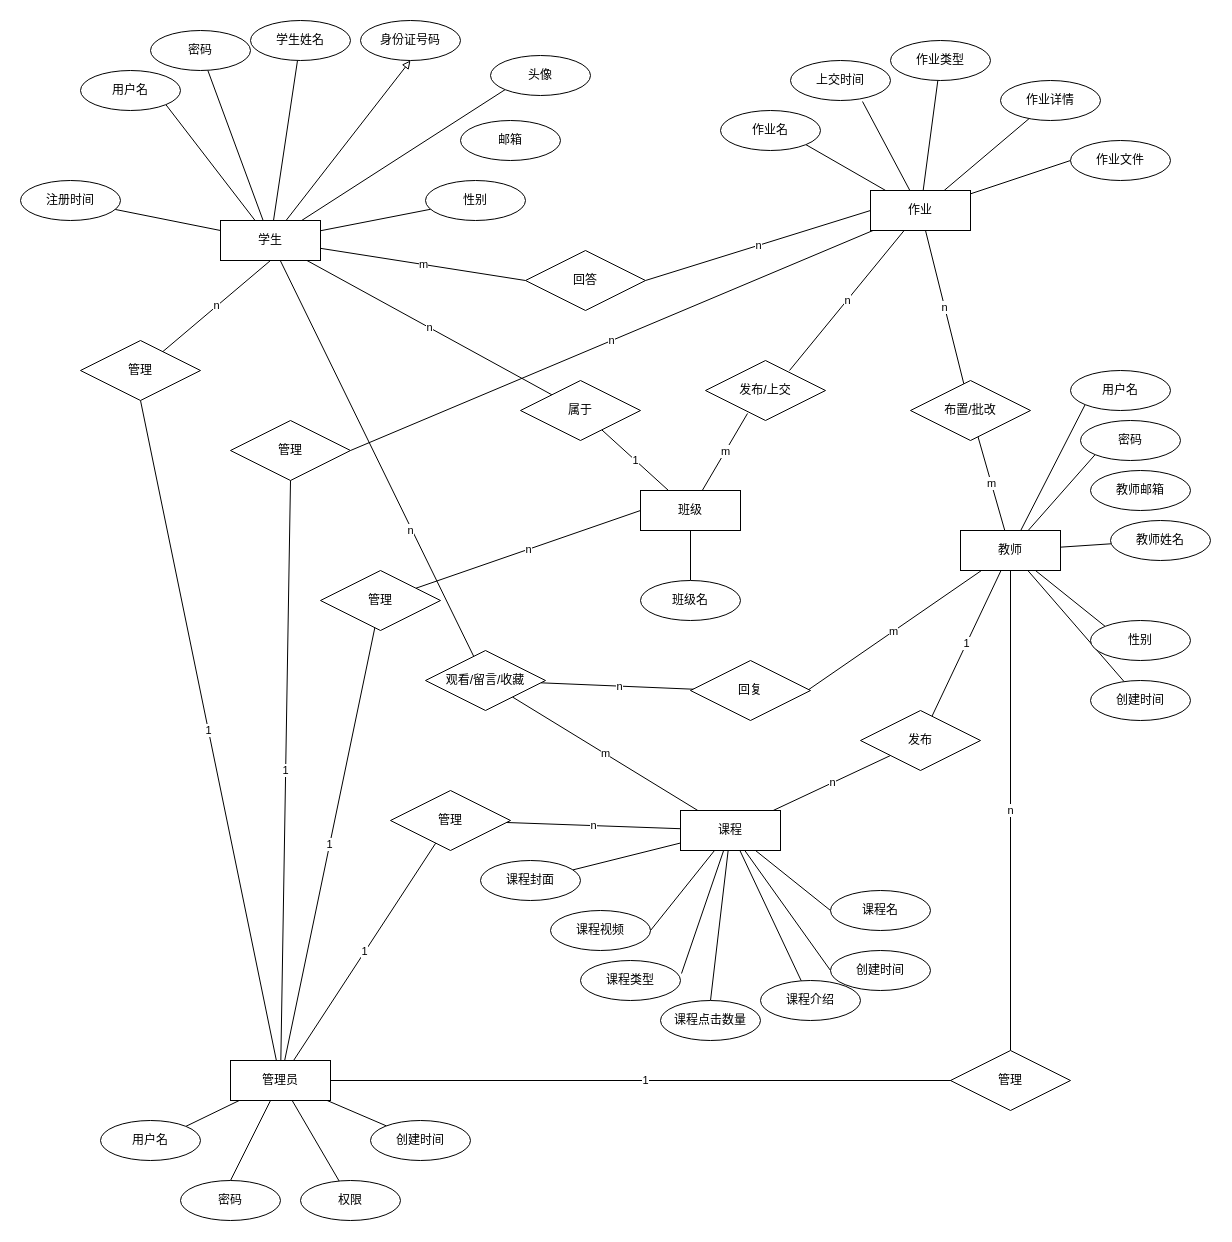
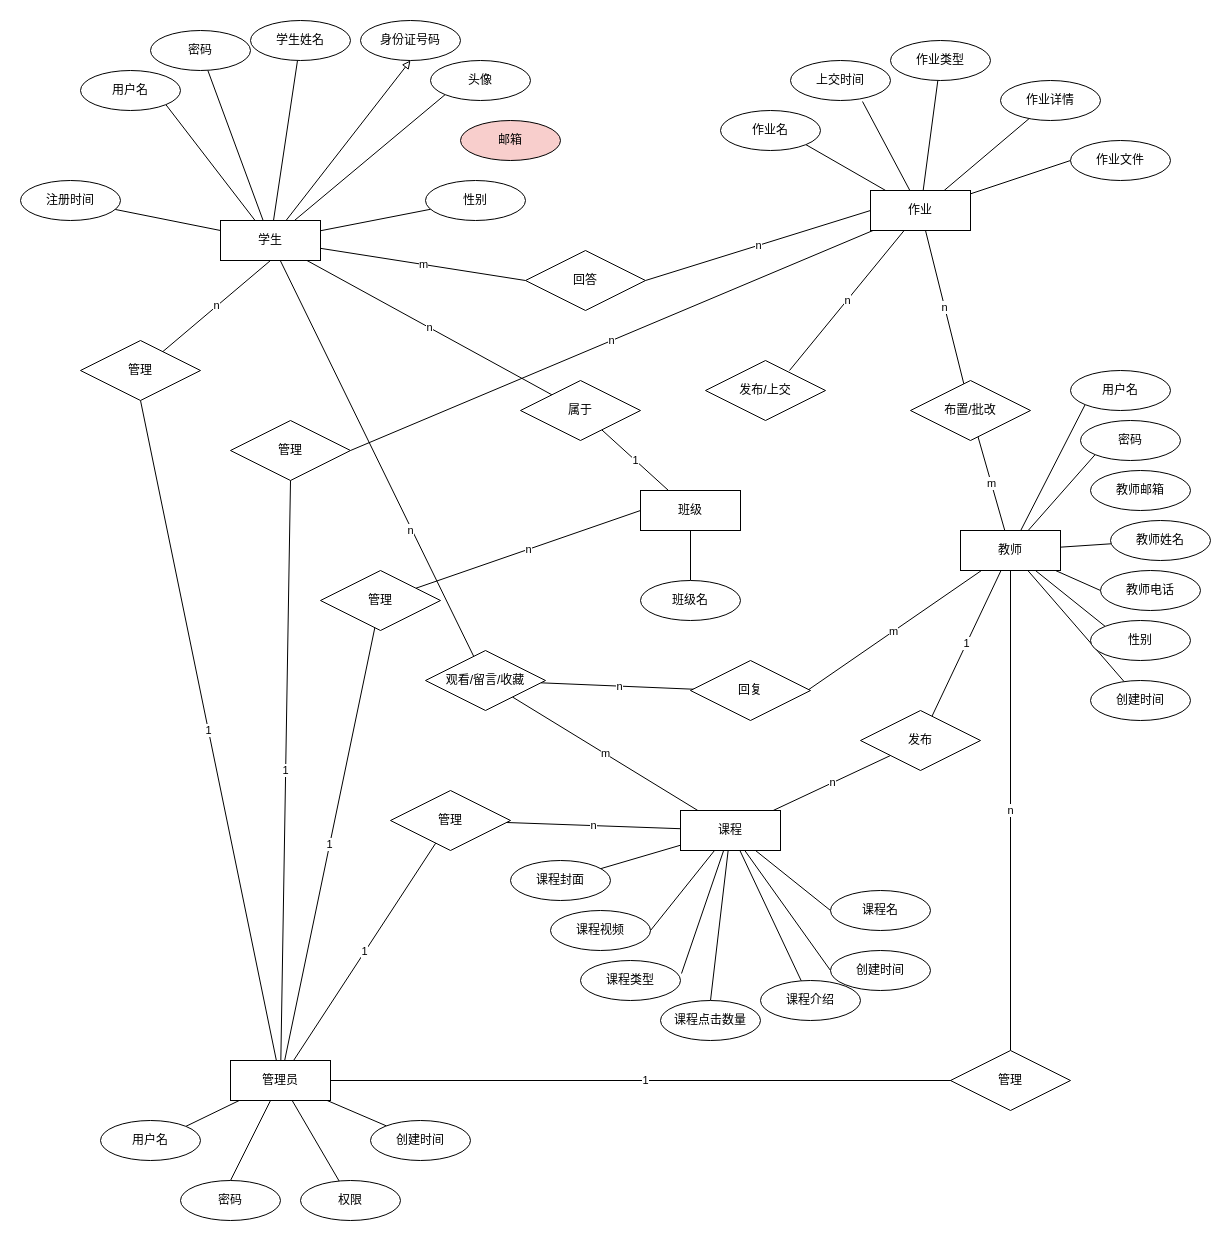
- <mxCell id="44" value="头像" style="ellipse;whiteSpace=wrap;html=1;align=center;" parent="1" vertex="1"><mxGeometry x="490" y="55" width="100" height="40" as="geometry" /></mxCell>
+ <mxCell id="44" value="头像" style="ellipse;whiteSpace=wrap;html=1;align=center;" parent="1" vertex="1"><mxGeometry x="430" y="60" width="100" height="40" as="geometry" /></mxCell>
- <mxCell id="46" value="邮箱" style="ellipse;whiteSpace=wrap;html=1;align=center;" parent="1" vertex="1"><mxGeometry x="460" y="120" width="100" height="40" as="geometry" /></mxCell>
+ <mxCell id="46" value="邮箱" style="ellipse;whiteSpace=wrap;html=1;align=center;fillColor=#f8cecc;" parent="1" vertex="1"><mxGeometry x="460" y="120" width="100" height="40" as="geometry" /></mxCell>
- <mxCell id="49" value="m" style="edgeStyle=none;rounded=0;orthogonalLoop=1;jettySize=auto;html=1;entryX=0.35;entryY=0.883;entryDx=0;entryDy=0;endArrow=none;endFill=0;entryPerimeter=0;" parent="1" source="51" target="59" edge="1"><mxGeometry relative="1" as="geometry" /></mxCell>
+ <mxCell id="27" style="edgeStyle=none;rounded=0;orthogonalLoop=1;jettySize=auto;html=1;entryX=0;entryY=0.5;entryDx=0;entryDy=0;endArrow=none;endFill=0;" parent="1" source="31" target="88" edge="1"><mxGeometry relative="1" as="geometry" /></mxCell>
+ <mxCell id="88" value="教师电话" style="ellipse;whiteSpace=wrap;html=1;align=center;" parent="1" vertex="1"><mxGeometry x="1100" y="570" width="100" height="40" as="geometry" /></mxCell>
- <mxCell id="78" value="课程封面" style="ellipse;whiteSpace=wrap;html=1;align=center;" parent="1" vertex="1"><mxGeometry x="480" y="860" width="100" height="40" as="geometry" /></mxCell>
+ <mxCell id="78" value="课程封面" style="ellipse;whiteSpace=wrap;html=1;align=center;" parent="1" vertex="1"><mxGeometry x="510" y="860" width="100" height="40" as="geometry" /></mxCell>
